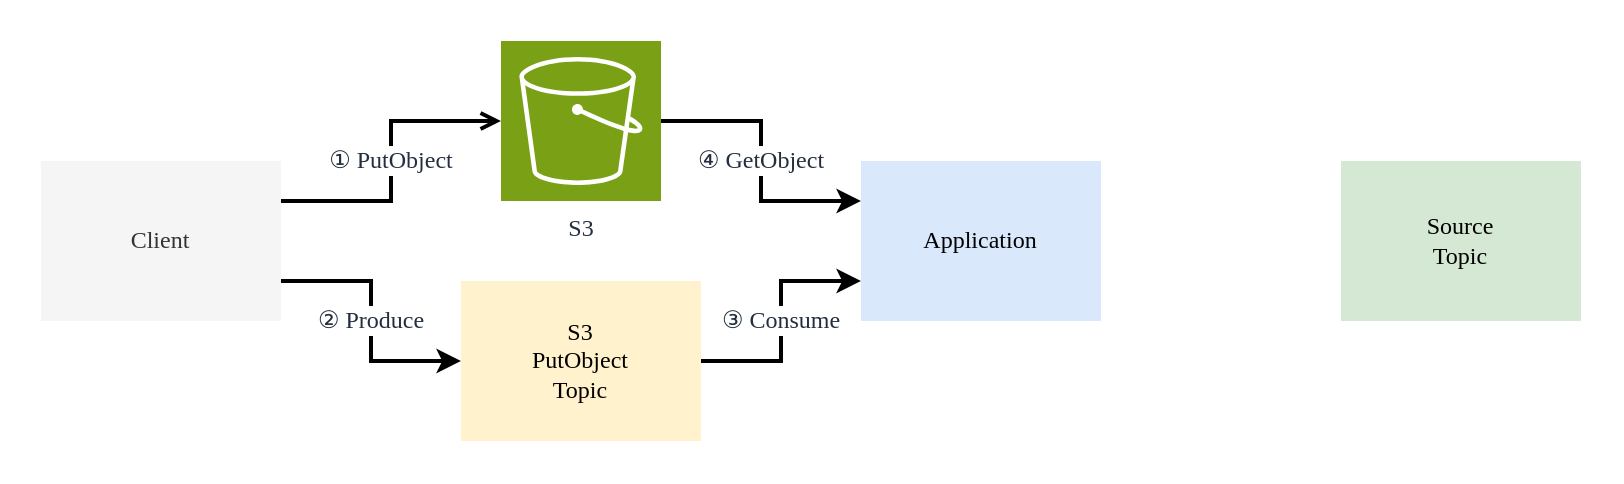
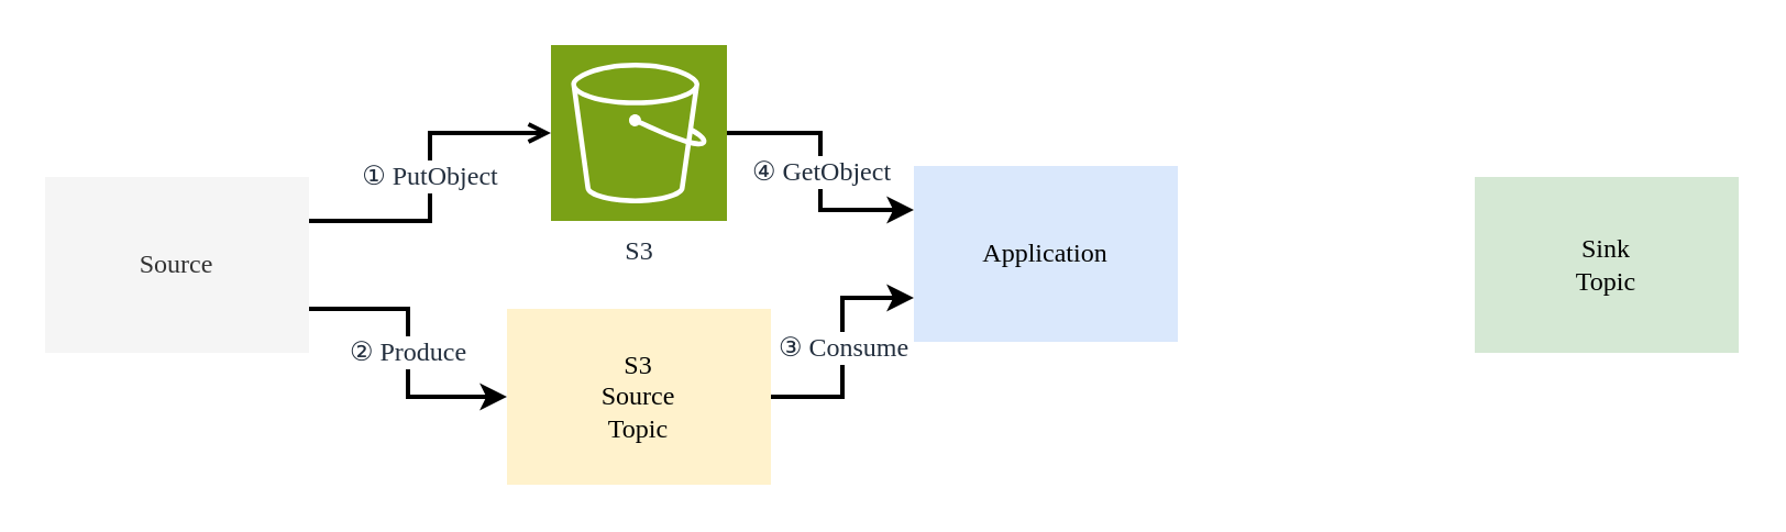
- <mxCell id="5" value="&lt;font face=&quot;AppleSDGothicNeoEB00&quot;&gt;Client&lt;/font&gt;" style="text;html=1;align=center;verticalAlign=middle;whiteSpace=wrap;rounded=0;fontFamily=Helvetica;fontSize=12;fontStyle=0;fillColor=#f5f5f5;strokeColor=none;fontColor=#333333;" parent="1" vertex="1"><mxGeometry x="20" y="80" width="120" height="80" as="geometry" /></mxCell>
+ <mxCell id="5" value="&lt;font face=&quot;AppleSDGothicNeoEB00&quot;&gt;Source&lt;/font&gt;" style="text;html=1;align=center;verticalAlign=middle;whiteSpace=wrap;rounded=0;fontFamily=Helvetica;fontSize=12;fontStyle=0;fillColor=#f5f5f5;strokeColor=none;fontColor=#333333;" parent="1" vertex="1"><mxGeometry x="20" y="80" width="120" height="80" as="geometry" /></mxCell>
- <mxCell id="8" value="&lt;div&gt;&lt;font face=&quot;AppleSDGothicNeoEB00&quot;&gt;Application&lt;/font&gt;&lt;/div&gt;" style="text;html=1;align=center;verticalAlign=middle;whiteSpace=wrap;rounded=0;fontFamily=Helvetica;fontSize=12;fontStyle=0;fillColor=#dae8fc;strokeColor=none;" parent="1" vertex="1"><mxGeometry x="430" y="80" width="120" height="80" as="geometry" /></mxCell>
+ <mxCell id="8" value="&lt;div&gt;&lt;font face=&quot;AppleSDGothicNeoEB00&quot;&gt;Application&lt;/font&gt;&lt;/div&gt;" style="text;html=1;align=center;verticalAlign=middle;whiteSpace=wrap;rounded=0;fontFamily=Helvetica;fontSize=12;fontStyle=0;fillColor=#dae8fc;strokeColor=none;" parent="1" vertex="1"><mxGeometry x="415" y="75" width="120" height="80" as="geometry" /></mxCell>
- <mxCell id="7" value="&lt;font face=&quot;AppleSDGothicNeoEB00&quot;&gt;Source&lt;/font&gt;&lt;div&gt;&lt;font face=&quot;AppleSDGothicNeoEB00&quot;&gt;Topic&lt;/font&gt;&lt;/div&gt;" style="text;html=1;align=center;verticalAlign=middle;whiteSpace=wrap;rounded=0;fontFamily=Helvetica;fontSize=12;fontStyle=0;fillColor=#d5e8d4;strokeColor=none;" parent="1" vertex="1"><mxGeometry x="670" y="80" width="120" height="80" as="geometry" /></mxCell>
+ <mxCell id="7" value="&lt;font face=&quot;AppleSDGothicNeoEB00&quot;&gt;Sink&lt;/font&gt;&lt;div&gt;&lt;font face=&quot;AppleSDGothicNeoEB00&quot;&gt;Topic&lt;/font&gt;&lt;/div&gt;" style="text;html=1;align=center;verticalAlign=middle;whiteSpace=wrap;rounded=0;fontFamily=Helvetica;fontSize=12;fontStyle=0;fillColor=#d5e8d4;strokeColor=none;" parent="1" vertex="1"><mxGeometry x="670" y="80" width="120" height="80" as="geometry" /></mxCell>
- <mxCell id="10" value="&lt;font face=&quot;AppleSDGothicNeoEB00&quot;&gt;S3&lt;/font&gt;&lt;div&gt;&lt;font face=&quot;AppleSDGothicNeoEB00&quot;&gt;PutObject&lt;/font&gt;&lt;div&gt;&lt;font face=&quot;AppleSDGothicNeoEB00&quot;&gt;Topic&lt;/font&gt;&lt;/div&gt;&lt;/div&gt;" style="text;html=1;align=center;verticalAlign=middle;whiteSpace=wrap;rounded=0;fontFamily=Helvetica;fontSize=12;fontStyle=0;fillColor=#fff2cc;strokeColor=none;" parent="1" vertex="1"><mxGeometry x="230" y="140" width="120" height="80" as="geometry" /></mxCell>
+ <mxCell id="10" value="&lt;font face=&quot;AppleSDGothicNeoEB00&quot;&gt;S3&lt;/font&gt;&lt;div&gt;&lt;font face=&quot;AppleSDGothicNeoEB00&quot;&gt;Source&lt;/font&gt;&lt;div&gt;&lt;font face=&quot;AppleSDGothicNeoEB00&quot;&gt;Topic&lt;/font&gt;&lt;/div&gt;&lt;/div&gt;" style="text;html=1;align=center;verticalAlign=middle;whiteSpace=wrap;rounded=0;fontFamily=Helvetica;fontSize=12;fontStyle=0;fillColor=#fff2cc;strokeColor=none;" parent="1" vertex="1"><mxGeometry x="230" y="140" width="120" height="80" as="geometry" /></mxCell>
